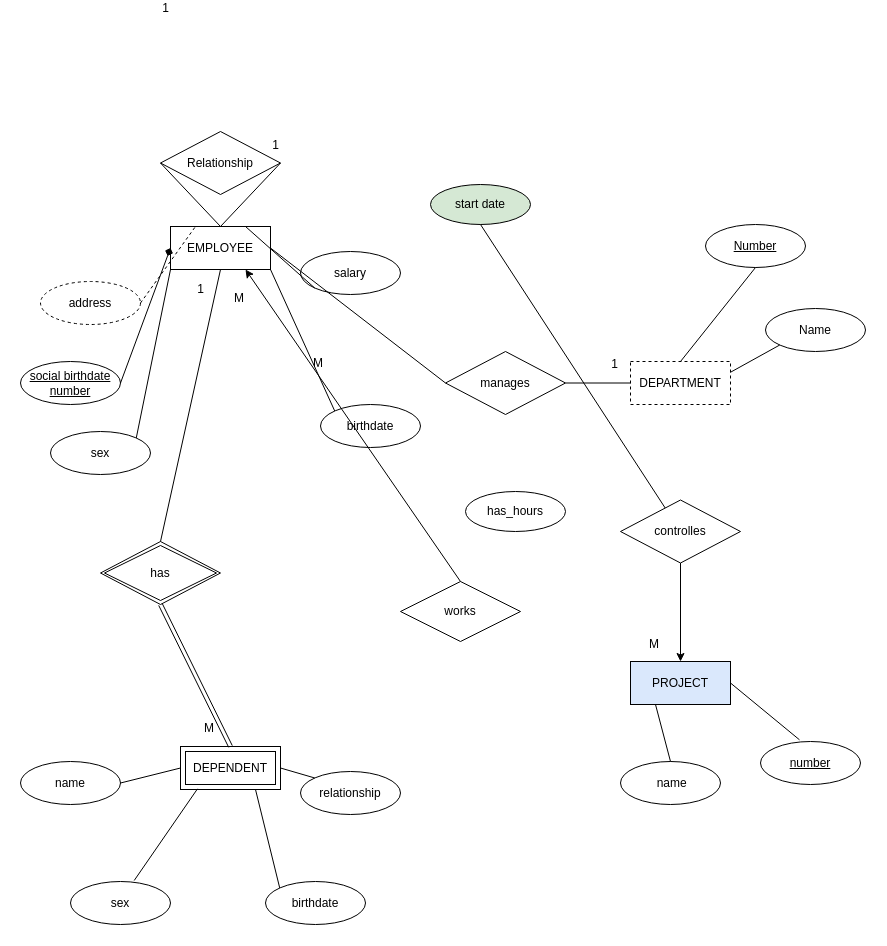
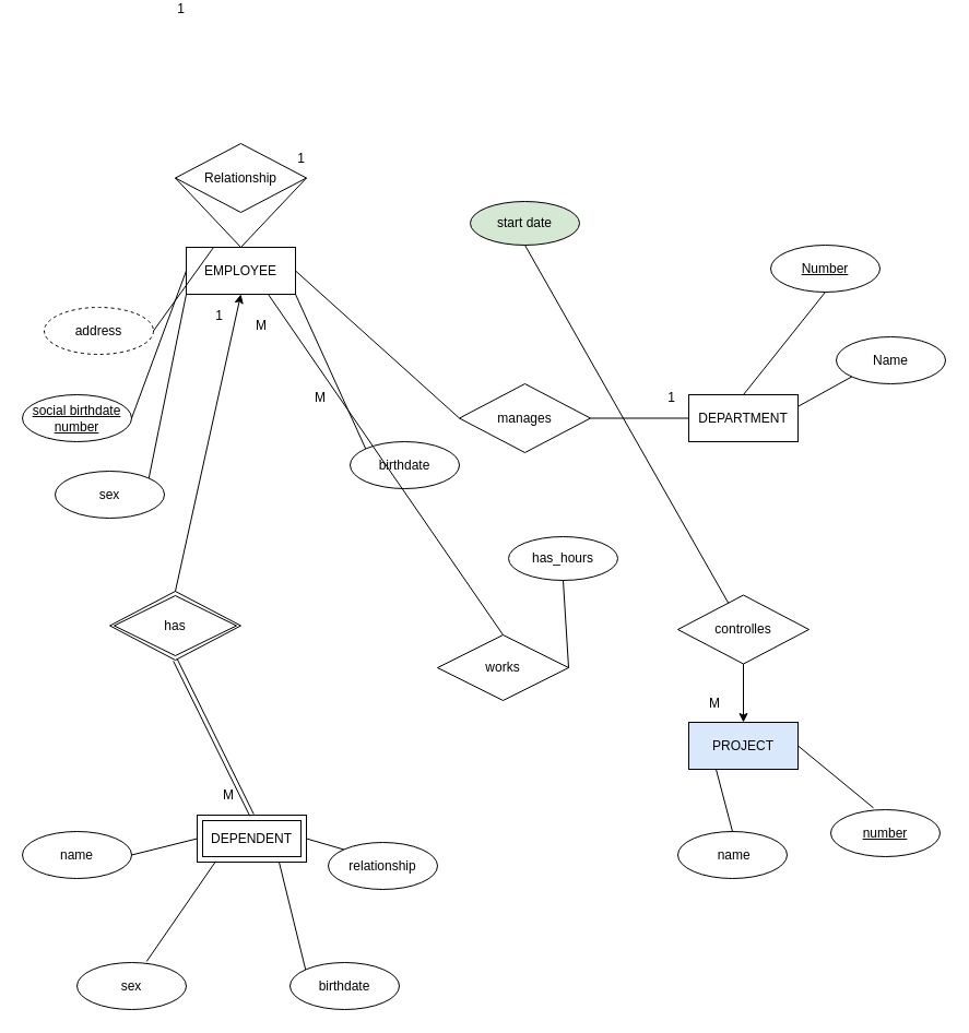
- <mxCell id="30" value="" style="endArrow=none;html=1;rounded=0;entryX=0;entryY=1;entryDx=0;entryDy=0;exitX=0.75;exitY=0;exitDx=0;exitDy=0;" edge="1" parent="1" source="9" target="12"><mxGeometry relative="1" as="geometry"><mxPoint x="195" y="220" as="sourcePoint" /><mxPoint x="355" y="220" as="targetPoint" /></mxGeometry></mxCell>
- <mxCell id="27" value="" style="endArrow=none;html=1;rounded=0;exitX=1;exitY=0.5;exitDx=0;exitDy=0;entryX=0.25;entryY=0;entryDx=0;entryDy=0;dashed=1;" edge="1" parent="1" source="10" target="9"><mxGeometry relative="1" as="geometry"><mxPoint x="195" y="220" as="sourcePoint" /><mxPoint x="355" y="220" as="targetPoint" /></mxGeometry></mxCell>
+ <mxCell id="27" value="" style="endArrow=none;html=1;rounded=0;exitX=1;exitY=0.5;exitDx=0;exitDy=0;entryX=0.25;entryY=0;entryDx=0;entryDy=0;" edge="1" parent="1" source="10" target="9"><mxGeometry relative="1" as="geometry"><mxPoint x="195" y="220" as="sourcePoint" /><mxPoint x="355" y="220" as="targetPoint" /></mxGeometry></mxCell>
- <mxCell id="28" value="" style="endArrow=diamond;html=1;rounded=0;exitX=1;exitY=0.5;exitDx=0;exitDy=0;entryX=0;entryY=0.5;entryDx=0;entryDy=0;" edge="1" parent="1" source="11" target="9"><mxGeometry relative="1" as="geometry"><mxPoint x="195" y="220" as="sourcePoint" /><mxPoint x="355" y="220" as="targetPoint" /></mxGeometry></mxCell>
+ <mxCell id="28" value="" style="endArrow=none;html=1;rounded=0;exitX=1;exitY=0.5;exitDx=0;exitDy=0;entryX=0;entryY=0.5;entryDx=0;entryDy=0;" edge="1" parent="1" source="11" target="9"><mxGeometry relative="1" as="geometry"><mxPoint x="195" y="220" as="sourcePoint" /><mxPoint x="355" y="220" as="targetPoint" /></mxGeometry></mxCell>
- <mxCell id="12" value="salary" style="ellipse;whiteSpace=wrap;html=1;align=center;" vertex="1" parent="1"><mxGeometry x="300" y="140" width="100" height="43" as="geometry" /></mxCell>
- <mxCell id="32" value="" style="endArrow=none;html=1;rounded=0;exitX=0.5;exitY=0;exitDx=0;exitDy=0;entryX=0.5;entryY=1;entryDx=0;entryDy=0;" edge="1" parent="1" source="20" target="9"><mxGeometry relative="1" as="geometry"><mxPoint x="195" y="300" as="sourcePoint" /><mxPoint x="355" y="300" as="targetPoint" /></mxGeometry></mxCell>
+ <mxCell id="32" value="" style="endArrow=classic;html=1;rounded=0;exitX=0.5;exitY=0;exitDx=0;exitDy=0;entryX=0.5;entryY=1;entryDx=0;entryDy=0;" edge="1" parent="1" source="20" target="9"><mxGeometry relative="1" as="geometry"><mxPoint x="195" y="300" as="sourcePoint" /><mxPoint x="355" y="300" as="targetPoint" /></mxGeometry></mxCell>
- <mxCell id="53" value="" style="endArrow=classic;html=1;rounded=0;entryX=0.75;entryY=1;entryDx=0;entryDy=0;exitX=0.5;exitY=0;exitDx=0;exitDy=0;" edge="1" parent="1" source="52" target="9"><mxGeometry relative="1" as="geometry"><mxPoint x="305" y="490" as="sourcePoint" /><mxPoint x="465" y="490" as="targetPoint" /></mxGeometry></mxCell>
+ <mxCell id="53" value="" style="endArrow=none;html=1;rounded=0;entryX=0.75;entryY=1;entryDx=0;entryDy=0;exitX=0.5;exitY=0;exitDx=0;exitDy=0;" edge="1" parent="1" source="52" target="9"><mxGeometry relative="1" as="geometry"><mxPoint x="305" y="490" as="sourcePoint" /><mxPoint x="465" y="490" as="targetPoint" /></mxGeometry></mxCell>
- <mxCell id="22" value="manages" style="shape=rhombus;perimeter=rhombusPerimeter;whiteSpace=wrap;html=1;align=center;" vertex="1" parent="1"><mxGeometry x="445" y="240" width="120" height="63" as="geometry" /></mxCell>
+ <mxCell id="22" value="manages" style="shape=rhombus;perimeter=rhombusPerimeter;whiteSpace=wrap;html=1;align=center;" vertex="1" parent="1"><mxGeometry x="420" y="240" width="120" height="63" as="geometry" /></mxCell>
- <mxCell id="2" value="DEPARTMENT" style="whiteSpace=wrap;html=1;align=center;dashed=1;" vertex="1" parent="1"><mxGeometry x="630" y="250" width="100" height="43" as="geometry" /></mxCell>
+ <mxCell id="2" value="DEPARTMENT" style="whiteSpace=wrap;html=1;align=center;" vertex="1" parent="1"><mxGeometry x="630" y="250" width="100" height="43" as="geometry" /></mxCell>
- <mxCell id="8" value="controlles" style="shape=rhombus;perimeter=rhombusPerimeter;whiteSpace=wrap;html=1;align=center;" vertex="1" parent="1"><mxGeometry x="620" y="388.5" width="120" height="63" as="geometry" /></mxCell>
+ <mxCell id="8" value="controlles" style="shape=rhombus;perimeter=rhombusPerimeter;whiteSpace=wrap;html=1;align=center;" vertex="1" parent="1"><mxGeometry x="620" y="433.5" width="120" height="63" as="geometry" /></mxCell>
+ <mxCell id="55" value="" style="endArrow=none;html=1;rounded=0;exitX=1;exitY=0.5;exitDx=0;exitDy=0;entryX=0.5;entryY=1;entryDx=0;entryDy=0;" edge="1" parent="1" source="52" target="56"><mxGeometry relative="1" as="geometry"><mxPoint x="520" y="499.23" as="sourcePoint" /><mxPoint x="520" y="430" as="targetPoint" /></mxGeometry></mxCell>
